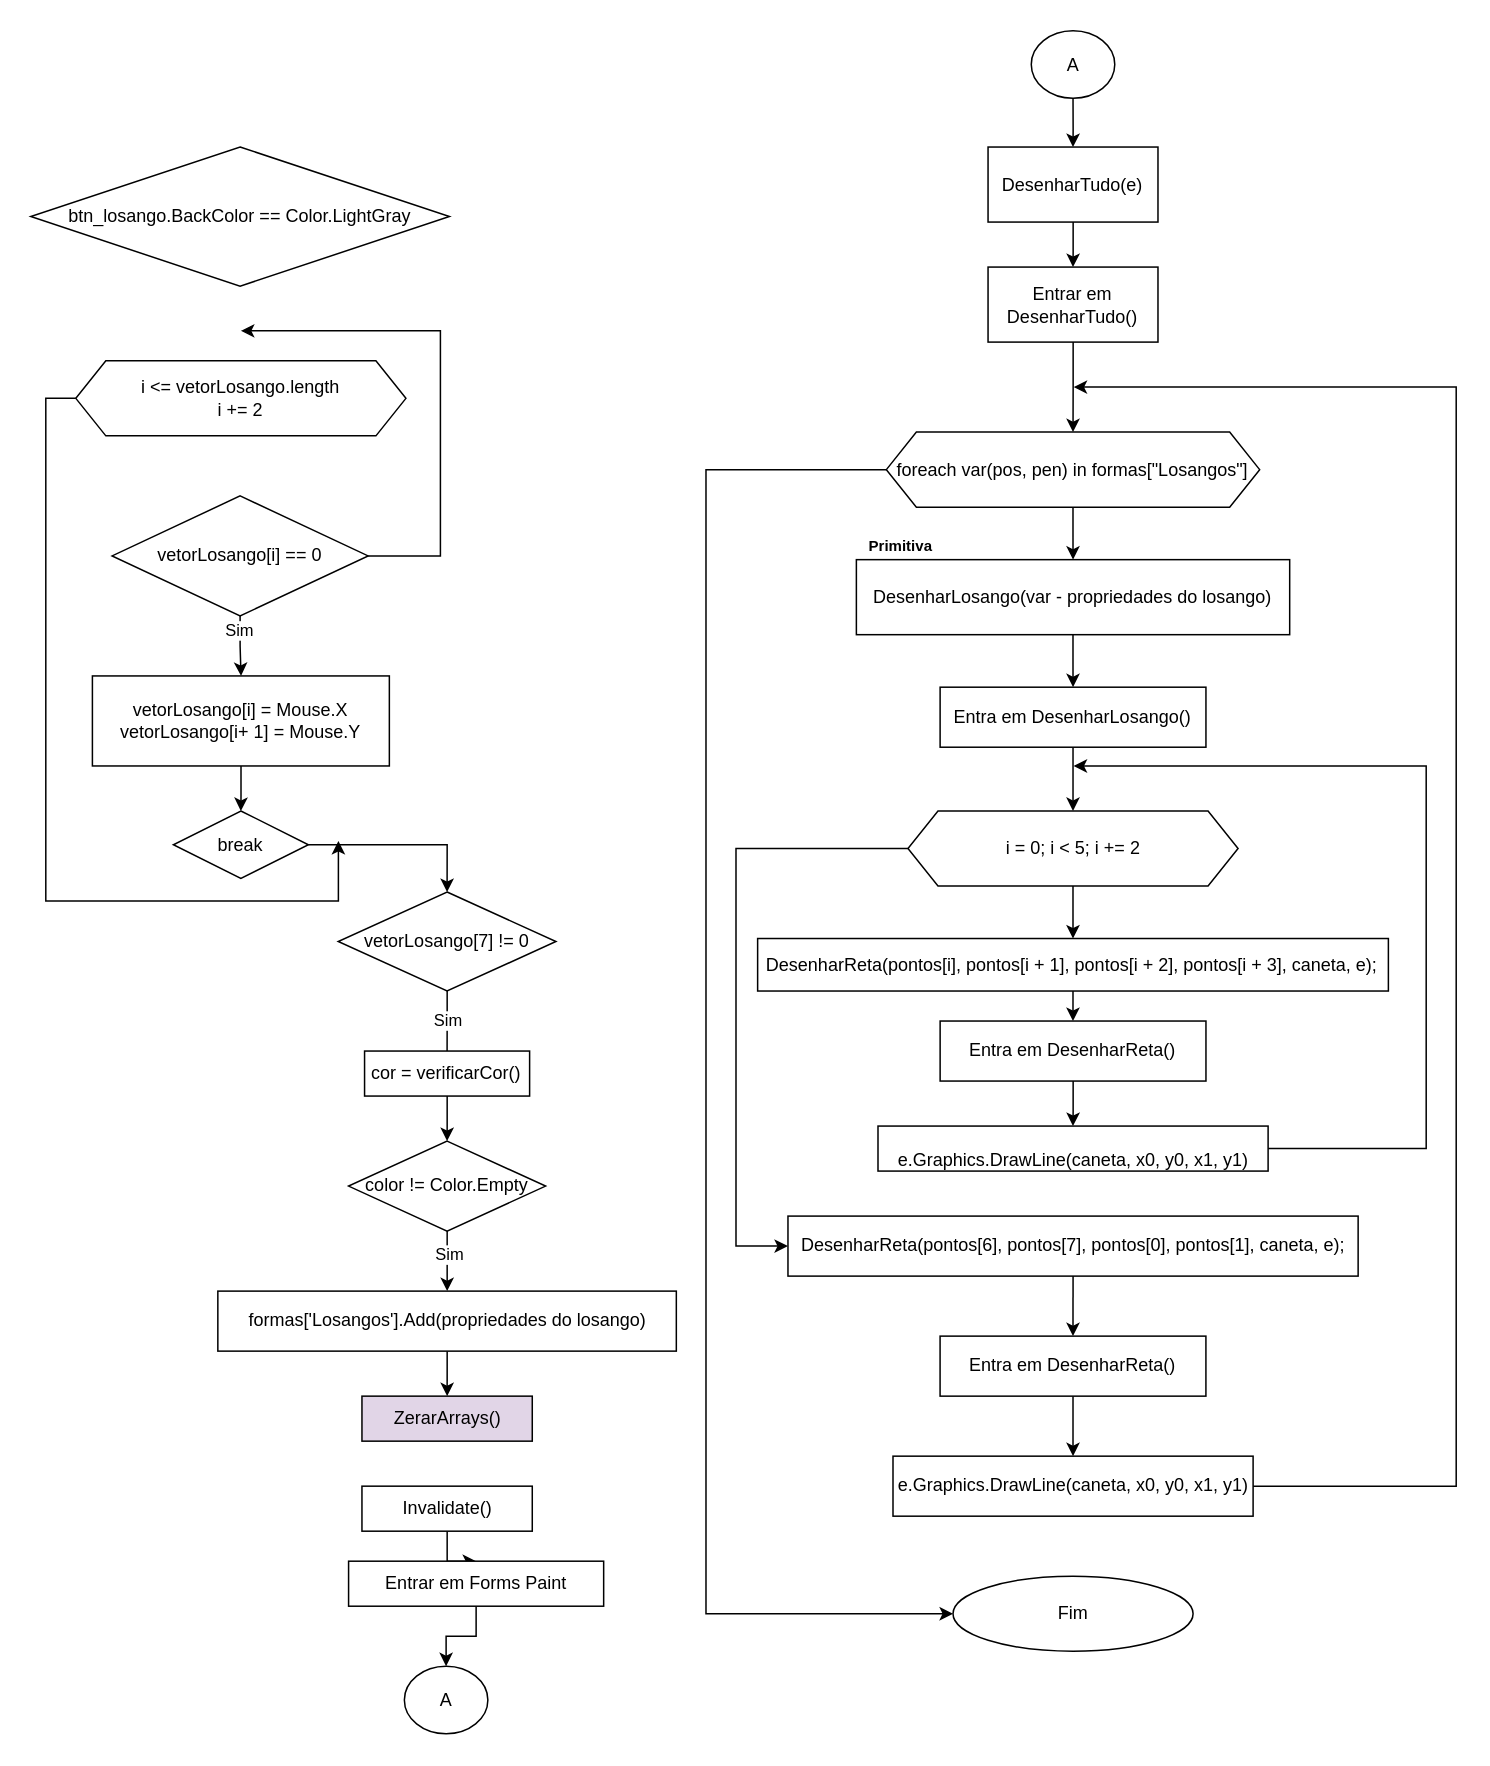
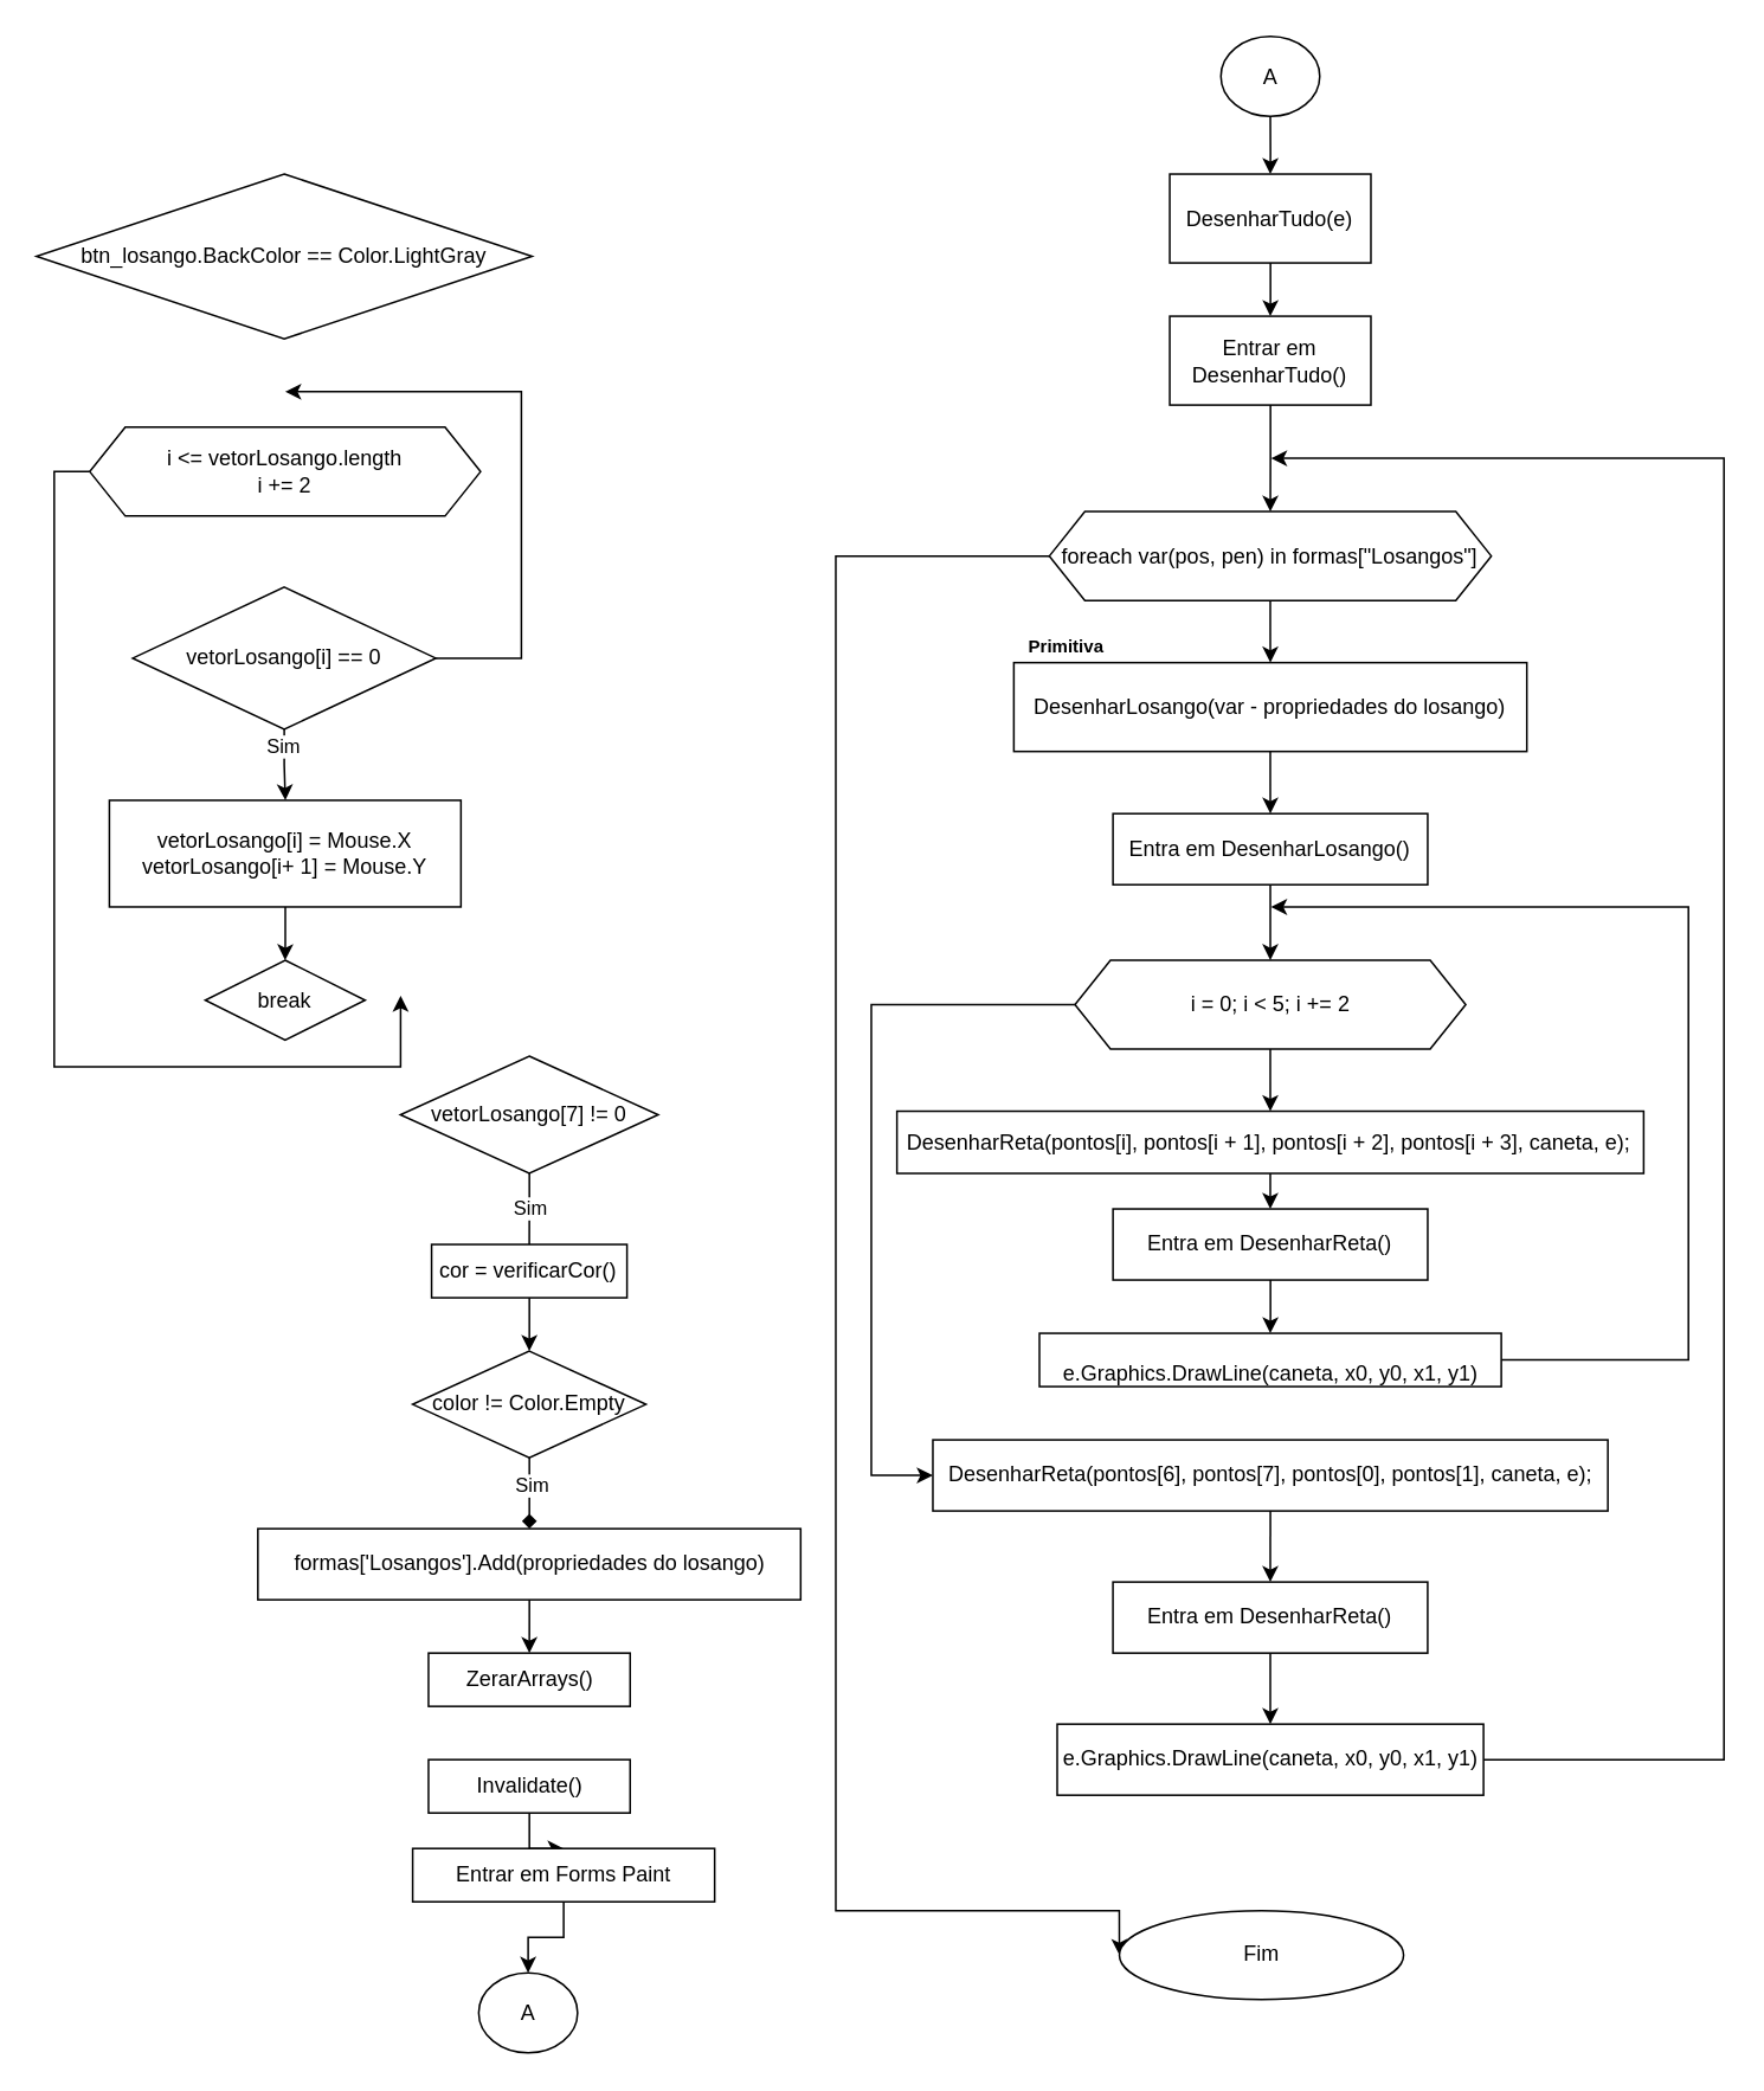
- <mxCell id="14" style="edgeStyle=orthogonalEdgeStyle;rounded=0;orthogonalLoop=1;jettySize=auto;html=1;exitX=1;exitY=0.5;exitDx=0;exitDy=0;entryX=0.5;entryY=0;entryDx=0;entryDy=0;" edge="1" parent="1" source="15" target="13"><mxGeometry relative="1" as="geometry" /></mxCell>
- <mxCell id="18" value="" style="edgeStyle=orthogonalEdgeStyle;rounded=0;orthogonalLoop=1;jettySize=auto;html=1;" edge="1" parent="1" source="20" target="22"><mxGeometry relative="1" as="geometry" /></mxCell>
+ <mxCell id="18" value="" style="edgeStyle=orthogonalEdgeStyle;rounded=0;orthogonalLoop=1;jettySize=auto;html=1;endArrow=diamond;" edge="1" parent="1" source="20" target="22"><mxGeometry relative="1" as="geometry" /></mxCell>
- <mxCell id="23" value="ZerarArrays()" style="whiteSpace=wrap;html=1;rounded=0;fillColor=#e1d5e7;" vertex="1" parent="1"><mxGeometry x="240.71" y="930" width="113.51" height="30" as="geometry" /></mxCell>
+ <mxCell id="23" value="ZerarArrays()" style="whiteSpace=wrap;html=1;rounded=0;" vertex="1" parent="1"><mxGeometry x="240.71" y="930" width="113.51" height="30" as="geometry" /></mxCell>
- <mxCell id="47" value="Fim" style="ellipse;whiteSpace=wrap;html=1;" vertex="1" parent="1"><mxGeometry x="634.64" y="1050" width="160" height="50" as="geometry" /></mxCell>
+ <mxCell id="47" value="Fim" style="ellipse;whiteSpace=wrap;html=1;" vertex="1" parent="1"><mxGeometry x="629.64" y="1075" width="160" height="50" as="geometry" /></mxCell>
